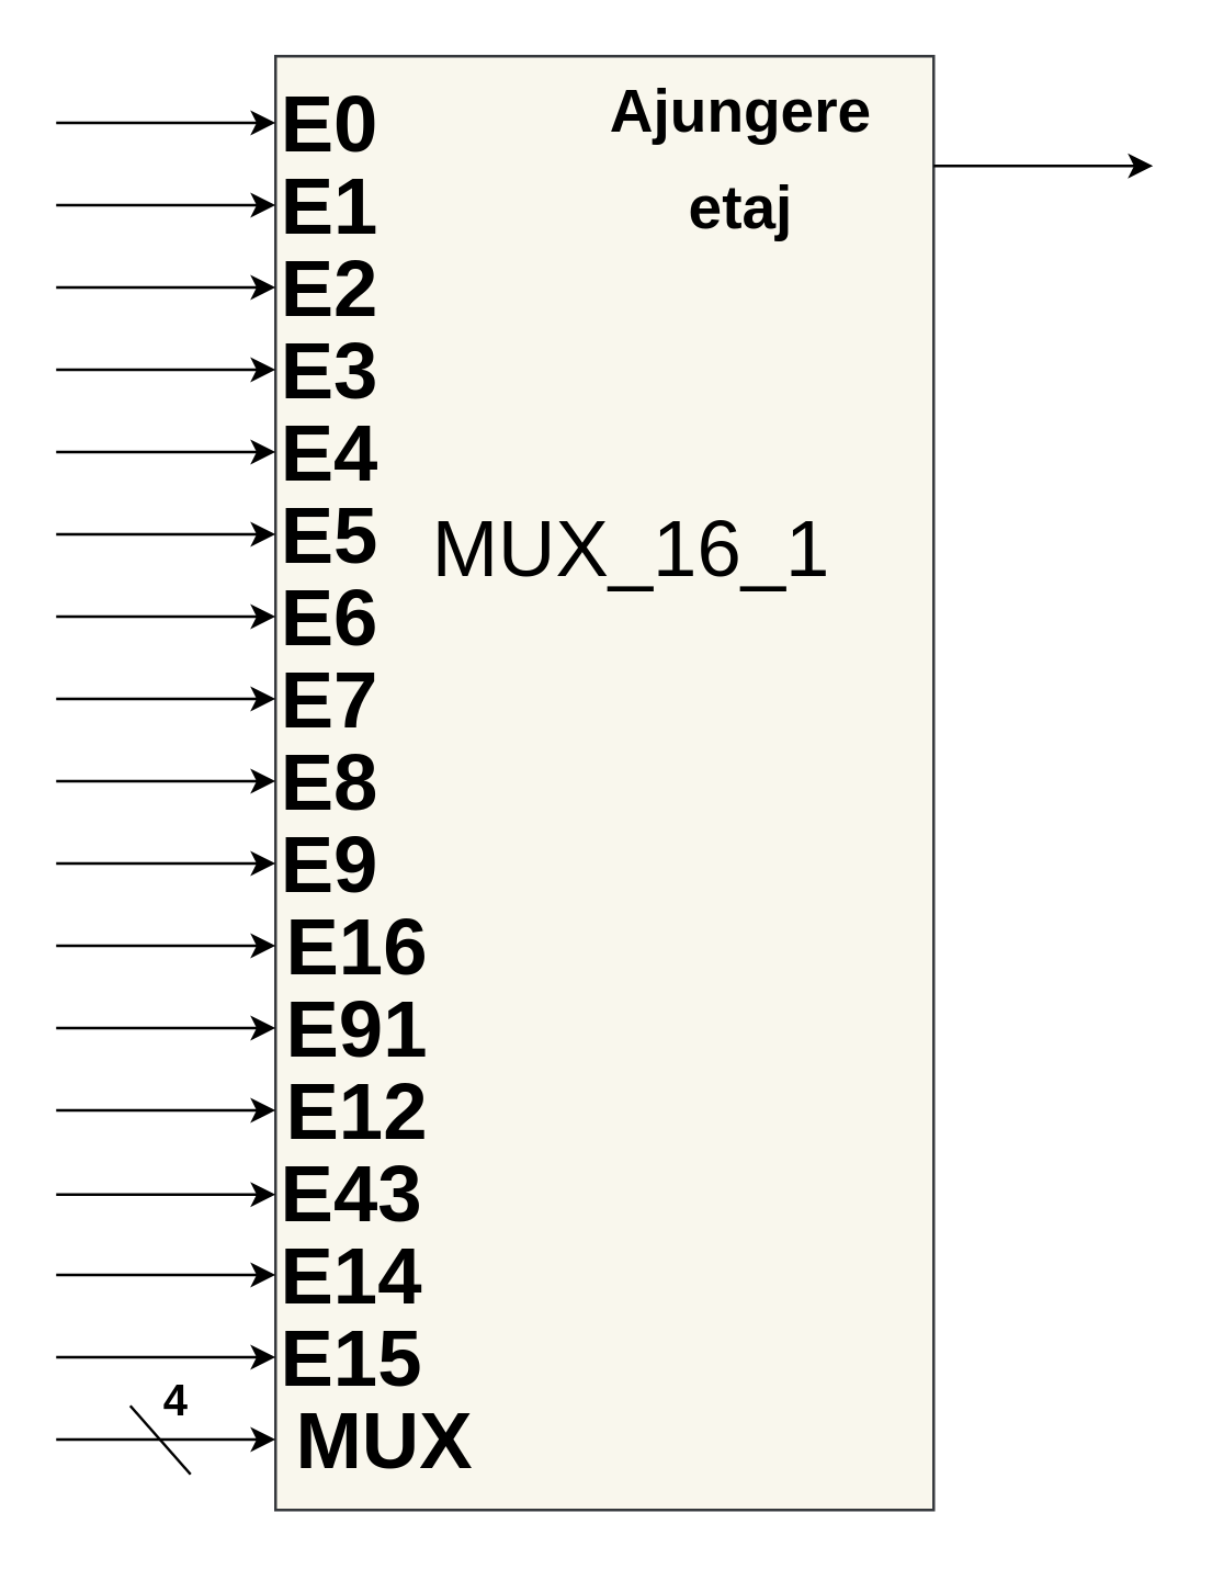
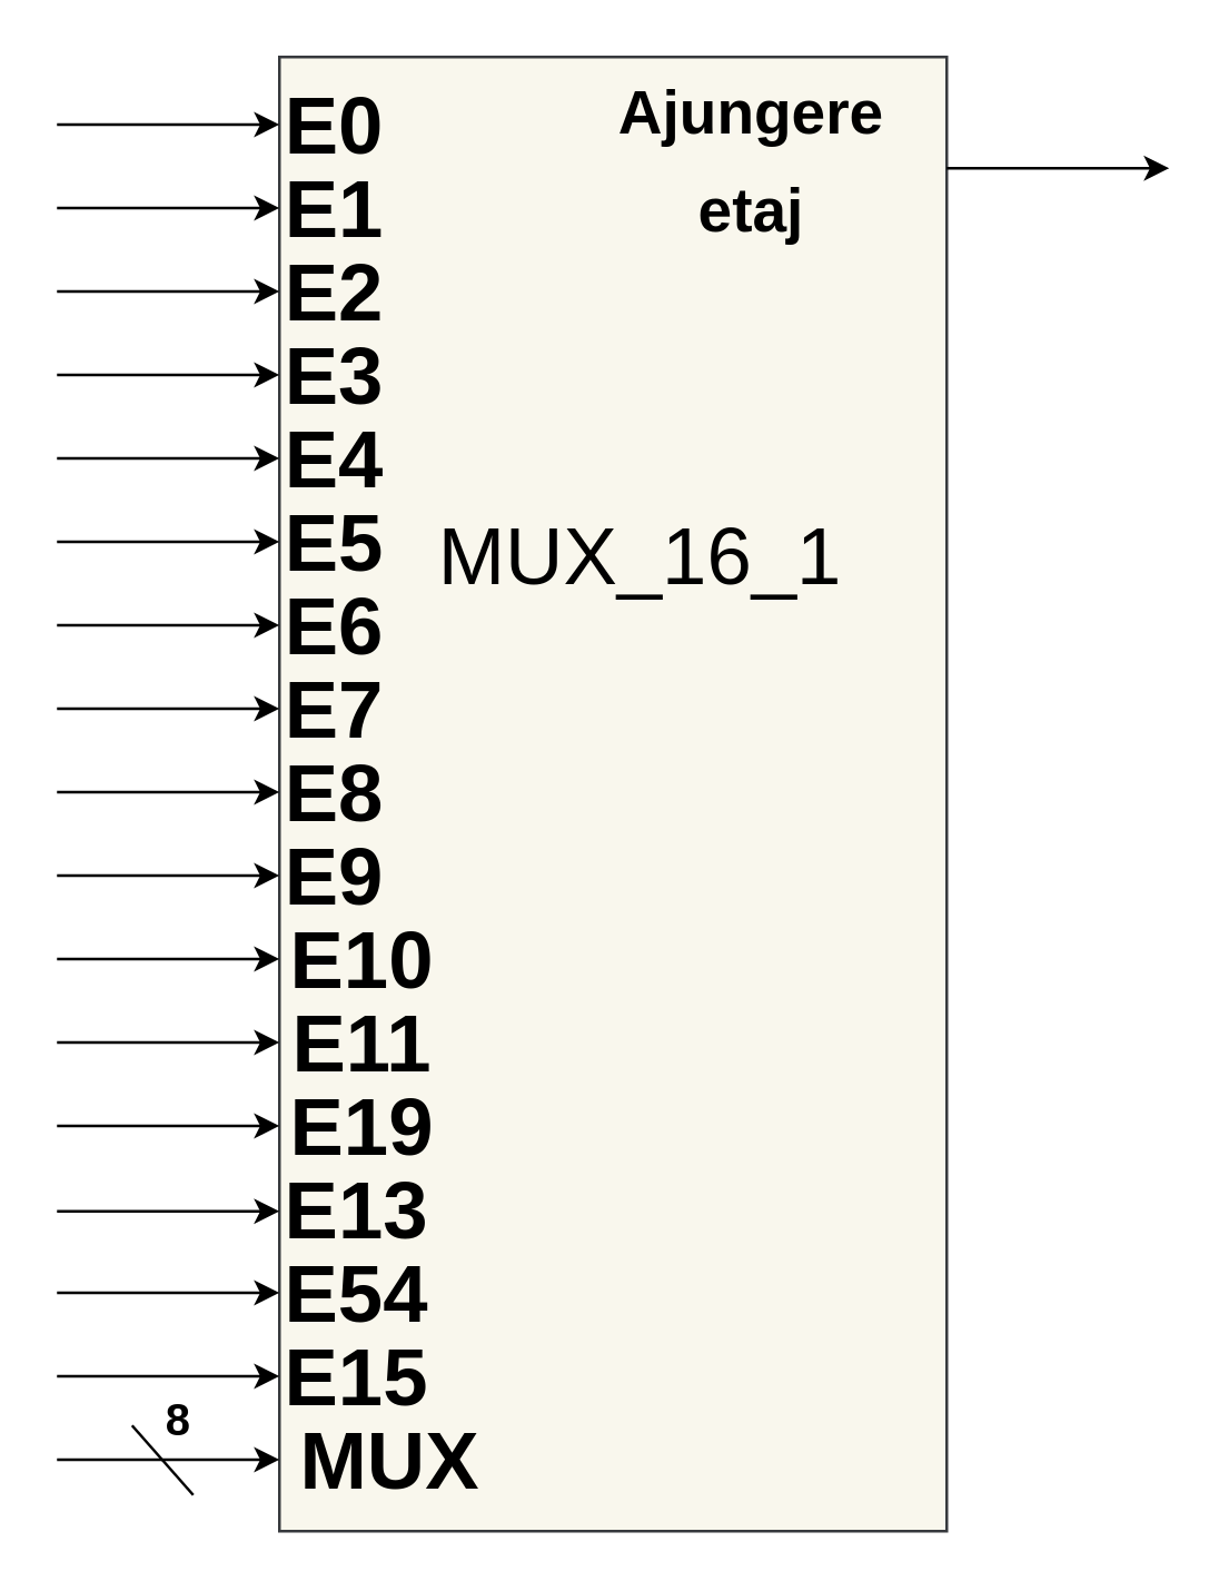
- <mxCell id="13" value="&lt;font color=&quot;#000000&quot;&gt;&lt;span style=&quot;font-size: 29px;&quot;&gt;&lt;b&gt;E16&lt;/b&gt;&lt;/span&gt;&lt;/font&gt;" style="text;html=1;strokeColor=none;fillColor=none;align=center;verticalAlign=middle;whiteSpace=wrap;rounded=0;" vertex="1" parent="1"><mxGeometry x="100" y="330" width="60" height="30" as="geometry" /></mxCell>
+ <mxCell id="13" value="&lt;font color=&quot;#000000&quot;&gt;&lt;span style=&quot;font-size: 29px;&quot;&gt;&lt;b&gt;E10&lt;/b&gt;&lt;/span&gt;&lt;/font&gt;" style="text;html=1;strokeColor=none;fillColor=none;align=center;verticalAlign=middle;whiteSpace=wrap;rounded=0;" vertex="1" parent="1"><mxGeometry x="100" y="330" width="60" height="30" as="geometry" /></mxCell>
- <mxCell id="14" value="&lt;font color=&quot;#000000&quot;&gt;&lt;span style=&quot;font-size: 29px;&quot;&gt;&lt;b&gt;E91&lt;/b&gt;&lt;/span&gt;&lt;/font&gt;" style="text;html=1;strokeColor=none;fillColor=none;align=center;verticalAlign=middle;whiteSpace=wrap;rounded=0;" vertex="1" parent="1"><mxGeometry x="100" y="360" width="60" height="30" as="geometry" /></mxCell>
+ <mxCell id="14" value="&lt;font color=&quot;#000000&quot;&gt;&lt;span style=&quot;font-size: 29px;&quot;&gt;&lt;b&gt;E11&lt;/b&gt;&lt;/span&gt;&lt;/font&gt;" style="text;html=1;strokeColor=none;fillColor=none;align=center;verticalAlign=middle;whiteSpace=wrap;rounded=0;" vertex="1" parent="1"><mxGeometry x="100" y="360" width="60" height="30" as="geometry" /></mxCell>
- <mxCell id="15" value="&lt;font color=&quot;#000000&quot;&gt;&lt;span style=&quot;font-size: 29px;&quot;&gt;&lt;b&gt;E12&lt;/b&gt;&lt;/span&gt;&lt;/font&gt;" style="text;html=1;strokeColor=none;fillColor=none;align=center;verticalAlign=middle;whiteSpace=wrap;rounded=0;" vertex="1" parent="1"><mxGeometry x="100" y="390" width="60" height="30" as="geometry" /></mxCell>
+ <mxCell id="15" value="&lt;font color=&quot;#000000&quot;&gt;&lt;span style=&quot;font-size: 29px;&quot;&gt;&lt;b&gt;E19&lt;/b&gt;&lt;/span&gt;&lt;/font&gt;" style="text;html=1;strokeColor=none;fillColor=none;align=center;verticalAlign=middle;whiteSpace=wrap;rounded=0;" vertex="1" parent="1"><mxGeometry x="100" y="390" width="60" height="30" as="geometry" /></mxCell>
- <mxCell id="16" value="&lt;font color=&quot;#000000&quot;&gt;&lt;span style=&quot;font-size: 29px;&quot;&gt;&lt;b&gt;&amp;nbsp;E43&lt;/b&gt;&lt;/span&gt;&lt;/font&gt;" style="text;html=1;strokeColor=none;fillColor=none;align=center;verticalAlign=middle;whiteSpace=wrap;rounded=0;" vertex="1" parent="1"><mxGeometry x="94" y="420" width="60" height="30" as="geometry" /></mxCell>
+ <mxCell id="16" value="&lt;font color=&quot;#000000&quot;&gt;&lt;span style=&quot;font-size: 29px;&quot;&gt;&lt;b&gt;&amp;nbsp;E13&lt;/b&gt;&lt;/span&gt;&lt;/font&gt;" style="text;html=1;strokeColor=none;fillColor=none;align=center;verticalAlign=middle;whiteSpace=wrap;rounded=0;" vertex="1" parent="1"><mxGeometry x="94" y="420" width="60" height="30" as="geometry" /></mxCell>
- <mxCell id="17" value="&lt;font color=&quot;#000000&quot;&gt;&lt;span style=&quot;font-size: 29px;&quot;&gt;&lt;b&gt;E14&lt;/b&gt;&lt;/span&gt;&lt;/font&gt;" style="text;html=1;strokeColor=none;fillColor=none;align=center;verticalAlign=middle;whiteSpace=wrap;rounded=0;" vertex="1" parent="1"><mxGeometry x="98" y="450" width="60" height="30" as="geometry" /></mxCell>
+ <mxCell id="17" value="&lt;font color=&quot;#000000&quot;&gt;&lt;span style=&quot;font-size: 29px;&quot;&gt;&lt;b&gt;E54&lt;/b&gt;&lt;/span&gt;&lt;/font&gt;" style="text;html=1;strokeColor=none;fillColor=none;align=center;verticalAlign=middle;whiteSpace=wrap;rounded=0;" vertex="1" parent="1"><mxGeometry x="98" y="450" width="60" height="30" as="geometry" /></mxCell>
- <mxCell id="41" value="&lt;font color=&quot;#000000&quot;&gt;&lt;span style=&quot;font-size: 16px;&quot;&gt;&lt;b&gt;4&lt;/b&gt;&lt;/span&gt;&lt;/font&gt;" style="text;html=1;strokeColor=none;fillColor=none;align=center;verticalAlign=middle;whiteSpace=wrap;rounded=0;" vertex="1" parent="1"><mxGeometry x="34" y="495" width="60" height="30" as="geometry" /></mxCell>
+ <mxCell id="41" value="&lt;font color=&quot;#000000&quot;&gt;&lt;span style=&quot;font-size: 16px;&quot;&gt;&lt;b&gt;8&lt;/b&gt;&lt;/span&gt;&lt;/font&gt;" style="text;html=1;strokeColor=none;fillColor=none;align=center;verticalAlign=middle;whiteSpace=wrap;rounded=0;" vertex="1" parent="1"><mxGeometry x="34" y="495" width="60" height="30" as="geometry" /></mxCell>
